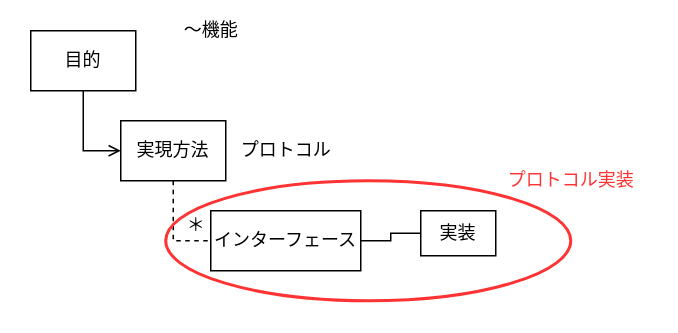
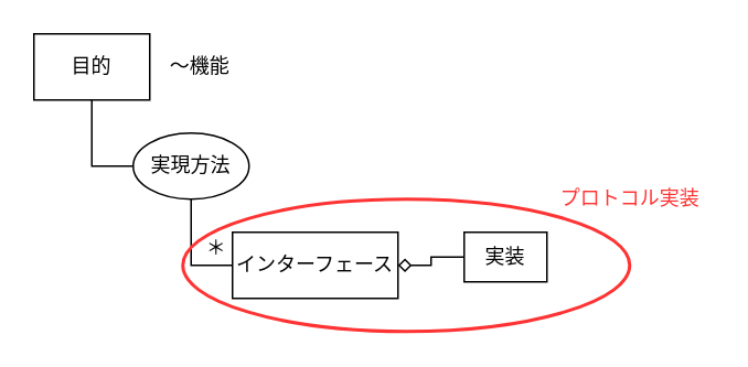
- <mxCell id="10" value="〜機能" style="text;html=1;align=center;verticalAlign=middle;resizable=0;points=[];;autosize=1;" vertex="1" parent="1"><mxGeometry x="115" y="10" width="50" height="20" as="geometry" /></mxCell>
+ <mxCell id="10" value="〜機能" style="text;html=1;align=center;verticalAlign=middle;resizable=0;points=[];;autosize=1;" vertex="1" parent="1"><mxGeometry x="95" y="30" width="50" height="20" as="geometry" /></mxCell>
- <mxCell id="2" style="edgeStyle=orthogonalEdgeStyle;rounded=0;orthogonalLoop=1;jettySize=auto;html=1;exitX=0.5;exitY=1;exitDx=0;exitDy=0;entryX=0;entryY=0.5;entryDx=0;entryDy=0;endArrow=open;endFill=0;" edge="1" parent="1" source="3" target="5"><mxGeometry relative="1" as="geometry"><Array as="points"><mxPoint x="55" y="100" /></Array></mxGeometry></mxCell>
+ <mxCell id="2" style="edgeStyle=orthogonalEdgeStyle;rounded=0;orthogonalLoop=1;jettySize=auto;html=1;exitX=0.5;exitY=1;exitDx=0;exitDy=0;entryX=0;entryY=0.5;entryDx=0;entryDy=0;endArrow=none;endFill=0;" edge="1" parent="1" source="3" target="5"><mxGeometry relative="1" as="geometry"><Array as="points"><mxPoint x="55" y="100" /></Array></mxGeometry></mxCell>
- <mxCell id="5" value="実現方法" style="rounded=0;whiteSpace=wrap;html=1;" vertex="1" parent="1"><mxGeometry x="80" y="80" width="70" height="40" as="geometry" /></mxCell>
+ <mxCell id="5" value="実現方法" style="ellipse;whiteSpace=wrap;html=1;" vertex="1" parent="1"><mxGeometry x="80" y="80" width="70" height="40" as="geometry" /></mxCell>
- <mxCell id="11" value="プロトコル" style="text;html=1;align=center;verticalAlign=middle;resizable=0;points=[];;autosize=1;" vertex="1" parent="1"><mxGeometry x="150" y="90" width="80" height="20" as="geometry" /></mxCell>
- <mxCell id="4" style="edgeStyle=orthogonalEdgeStyle;rounded=0;orthogonalLoop=1;jettySize=auto;html=1;exitX=0.5;exitY=1;exitDx=0;exitDy=0;entryX=0;entryY=0.5;entryDx=0;entryDy=0;endArrow=none;endFill=0;dashed=1;" edge="1" parent="1" source="5" target="6"><mxGeometry relative="1" as="geometry"><Array as="points"><mxPoint x="115" y="160" /></Array></mxGeometry></mxCell>
+ <mxCell id="4" style="edgeStyle=orthogonalEdgeStyle;rounded=0;orthogonalLoop=1;jettySize=auto;html=1;exitX=0.5;exitY=1;exitDx=0;exitDy=0;entryX=0;entryY=0.5;entryDx=0;entryDy=0;endArrow=none;endFill=0;" edge="1" parent="1" source="5" target="6"><mxGeometry relative="1" as="geometry"><Array as="points"><mxPoint x="115" y="160" /></Array></mxGeometry></mxCell>
- <mxCell id="7" style="edgeStyle=orthogonalEdgeStyle;rounded=0;orthogonalLoop=1;jettySize=auto;html=1;exitX=0;exitY=0.5;exitDx=0;exitDy=0;entryX=1;entryY=0.5;entryDx=0;entryDy=0;endArrow=none;endFill=0;" edge="1" parent="1" source="8" target="6"><mxGeometry relative="1" as="geometry" /></mxCell>
+ <mxCell id="7" style="edgeStyle=orthogonalEdgeStyle;rounded=0;orthogonalLoop=1;jettySize=auto;html=1;exitX=0;exitY=0.5;exitDx=0;exitDy=0;entryX=1;entryY=0.5;entryDx=0;entryDy=0;endArrow=diamond;endFill=0;" edge="1" parent="1" source="8" target="6"><mxGeometry relative="1" as="geometry" /></mxCell>
